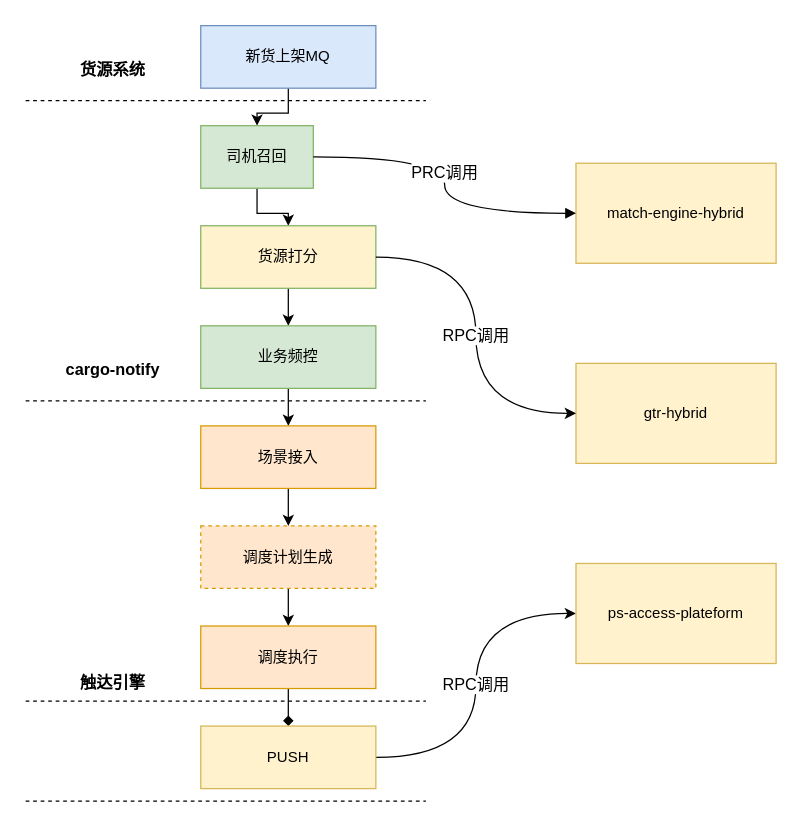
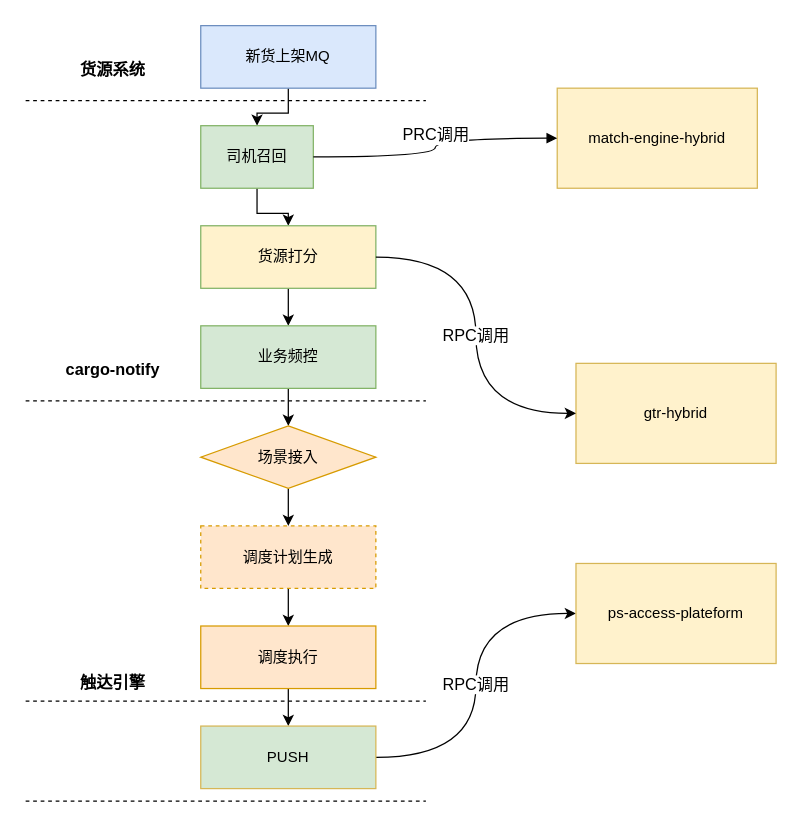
- <mxCell id="25" value="match-engine-hybrid" style="rounded=0;whiteSpace=wrap;html=1;fillColor=#fff2cc;strokeColor=#d6b656;" vertex="1" parent="1"><mxGeometry x="460" y="130" width="160" height="80" as="geometry" /></mxCell>
+ <mxCell id="25" value="match-engine-hybrid" style="rounded=0;whiteSpace=wrap;html=1;fillColor=#fff2cc;strokeColor=#d6b656;" vertex="1" parent="1"><mxGeometry x="445" y="70" width="160" height="80" as="geometry" /></mxCell>
- <mxCell id="11" value="场景接入" style="rounded=0;whiteSpace=wrap;html=1;fillColor=#ffe6cc;strokeColor=#d79b00;" vertex="1" parent="1"><mxGeometry x="160" y="340" width="140" height="50" as="geometry" /></mxCell>
+ <mxCell id="11" value="场景接入" style="rhombus;whiteSpace=wrap;html=1;fillColor=#ffe6cc;strokeColor=#d79b00;" vertex="1" parent="1"><mxGeometry x="160" y="340" width="140" height="50" as="geometry" /></mxCell>
- <mxCell id="18" style="edgeStyle=orthogonalEdgeStyle;rounded=0;orthogonalLoop=1;jettySize=auto;html=1;entryX=0.5;entryY=0;entryDx=0;entryDy=0;endArrow=diamond;" edge="1" parent="1" source="19" target="21"><mxGeometry relative="1" as="geometry" /></mxCell>
+ <mxCell id="18" style="edgeStyle=orthogonalEdgeStyle;rounded=0;orthogonalLoop=1;jettySize=auto;html=1;entryX=0.5;entryY=0;entryDx=0;entryDy=0;" edge="1" parent="1" source="19" target="21"><mxGeometry relative="1" as="geometry" /></mxCell>
- <mxCell id="21" value="PUSH" style="rounded=0;whiteSpace=wrap;html=1;fillColor=#fff2cc;strokeColor=#d6b656;" vertex="1" parent="1"><mxGeometry x="160" y="580" width="140" height="50" as="geometry" /></mxCell>
+ <mxCell id="21" value="PUSH" style="rounded=0;whiteSpace=wrap;html=1;fillColor=#d5e8d4;strokeColor=#d6b656;" vertex="1" parent="1"><mxGeometry x="160" y="580" width="140" height="50" as="geometry" /></mxCell>
